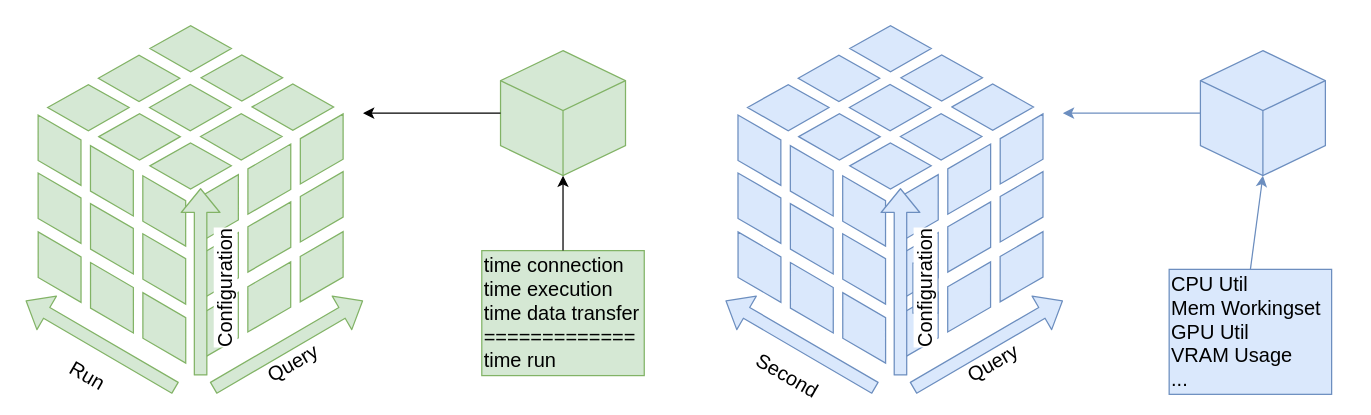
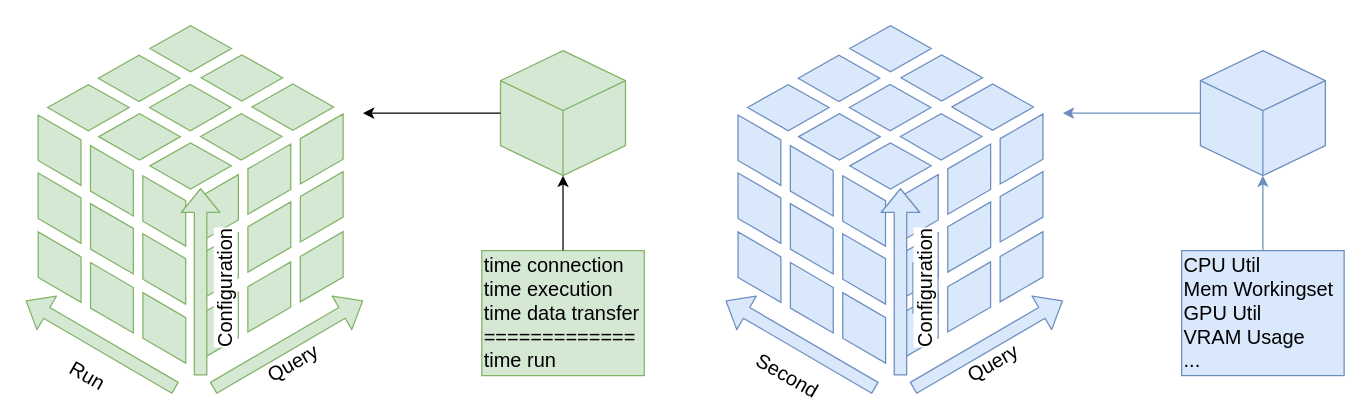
- <mxCell id="22" value="CPU Util&lt;br&gt;Mem Workingset&lt;br&gt;GPU Util&lt;br&gt;VRAM Usage&lt;br&gt;..." style="text;html=1;strokeColor=#6c8ebf;fillColor=#dae8fc;align=left;verticalAlign=middle;whiteSpace=wrap;rounded=0;labelBackgroundColor=none;fontSize=16;" vertex="1" parent="1"><mxGeometry x="935" y="215" width="130" height="100" as="geometry" /></mxCell>
+ <mxCell id="22" value="CPU Util&lt;br&gt;Mem Workingset&lt;br&gt;GPU Util&lt;br&gt;VRAM Usage&lt;br&gt;..." style="text;html=1;strokeColor=#6c8ebf;fillColor=#dae8fc;align=left;verticalAlign=middle;whiteSpace=wrap;rounded=0;labelBackgroundColor=none;fontSize=16;" vertex="1" parent="1"><mxGeometry x="945" y="200" width="130" height="100" as="geometry" /></mxCell>
